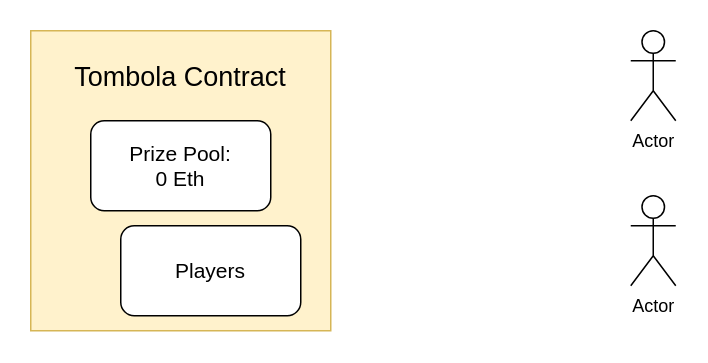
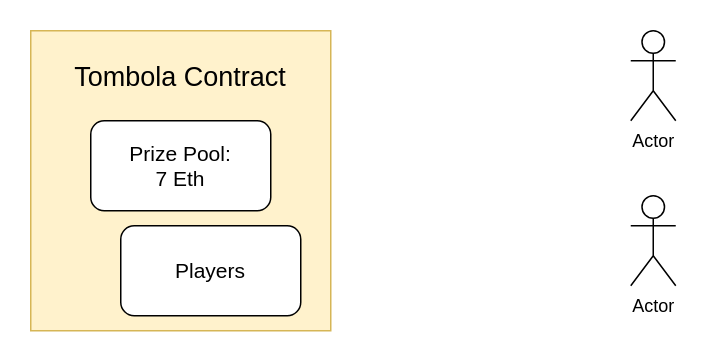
- <mxCell id="3" value="&lt;font style=&quot;font-size: 14px&quot;&gt;Prize Pool:&lt;br&gt;0 Eth&lt;/font&gt;" style="rounded=1;whiteSpace=wrap;html=1;" vertex="1" parent="1"><mxGeometry x="60" y="80" width="120" height="60" as="geometry" /></mxCell>
+ <mxCell id="3" value="&lt;font style=&quot;font-size: 14px&quot;&gt;Prize Pool:&lt;br&gt;7 Eth&lt;/font&gt;" style="rounded=1;whiteSpace=wrap;html=1;" vertex="1" parent="1"><mxGeometry x="60" y="80" width="120" height="60" as="geometry" /></mxCell>
